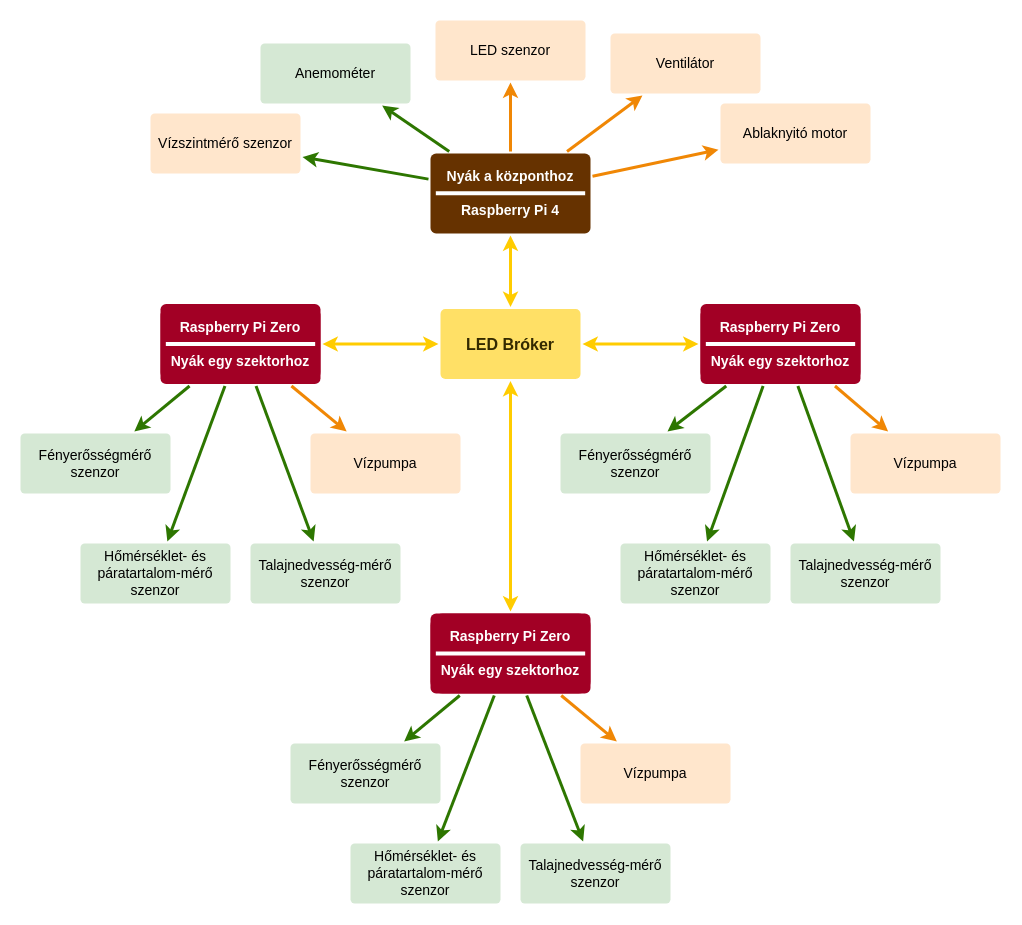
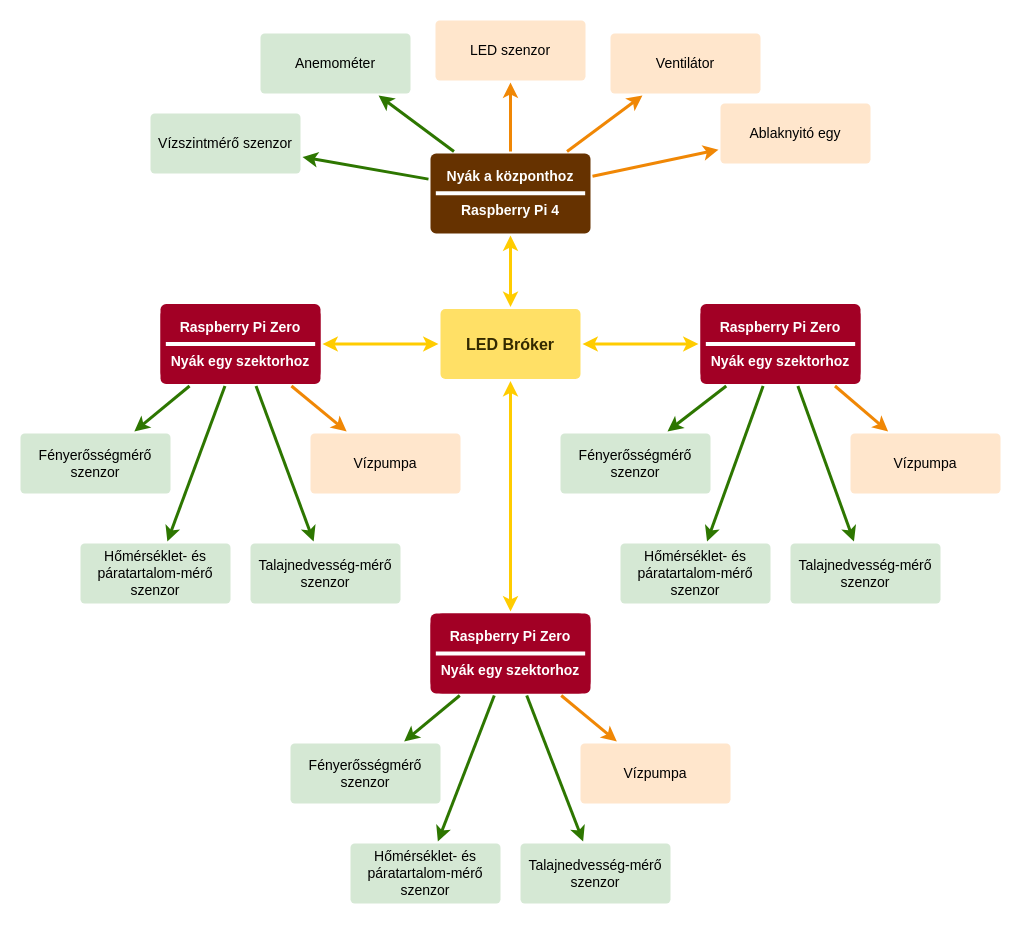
- <mxCell id="42" value="Anemométer" style="rounded=1;whiteSpace=wrap;html=1;shadow=0;labelBackgroundColor=none;strokeColor=none;strokeWidth=3;fillColor=#d5e8d4;fontFamily=Helvetica;fontSize=14;align=center;spacing=5;fontStyle=0;arcSize=7;perimeterSpacing=2;" vertex="1" parent="1"><mxGeometry x="260" y="43" width="150" height="60" as="geometry" /></mxCell>
+ <mxCell id="42" value="Anemométer" style="rounded=1;whiteSpace=wrap;html=1;shadow=0;labelBackgroundColor=none;strokeColor=none;strokeWidth=3;fillColor=#d5e8d4;fontFamily=Helvetica;fontSize=14;align=center;spacing=5;fontStyle=0;arcSize=7;perimeterSpacing=2;" vertex="1" parent="1"><mxGeometry x="260" y="33" width="150" height="60" as="geometry" /></mxCell>
- <mxCell id="46" value="Ablaknyitó motor" style="rounded=1;whiteSpace=wrap;html=1;shadow=0;labelBackgroundColor=none;strokeColor=none;strokeWidth=3;fillColor=#ffe6cc;fontFamily=Helvetica;fontSize=14;align=center;spacing=5;arcSize=7;perimeterSpacing=2;" vertex="1" parent="1"><mxGeometry x="720" y="103" width="150" height="60" as="geometry" /></mxCell>
+ <mxCell id="46" value="Ablaknyitó egy" style="rounded=1;whiteSpace=wrap;html=1;shadow=0;labelBackgroundColor=none;strokeColor=none;strokeWidth=3;fillColor=#ffe6cc;fontFamily=Helvetica;fontSize=14;align=center;spacing=5;arcSize=7;perimeterSpacing=2;" vertex="1" parent="1"><mxGeometry x="720" y="103" width="150" height="60" as="geometry" /></mxCell>
- <mxCell id="40" value="Vízszintmérő szenzor" style="rounded=1;whiteSpace=wrap;html=1;shadow=0;labelBackgroundColor=none;strokeColor=none;strokeWidth=3;fillColor=#ffe6cc;fontFamily=Helvetica;fontSize=14;align=center;spacing=5;fontStyle=0;arcSize=7;perimeterSpacing=2;" vertex="1" parent="1"><mxGeometry x="150" y="113" width="150" height="60" as="geometry" /></mxCell>
+ <mxCell id="40" value="Vízszintmérő szenzor" style="rounded=1;whiteSpace=wrap;html=1;shadow=0;labelBackgroundColor=none;strokeColor=none;strokeWidth=3;fillColor=#d5e8d4;fontFamily=Helvetica;fontSize=14;align=center;spacing=5;fontStyle=0;arcSize=7;perimeterSpacing=2;" vertex="1" parent="1"><mxGeometry x="150" y="113" width="150" height="60" as="geometry" /></mxCell>
